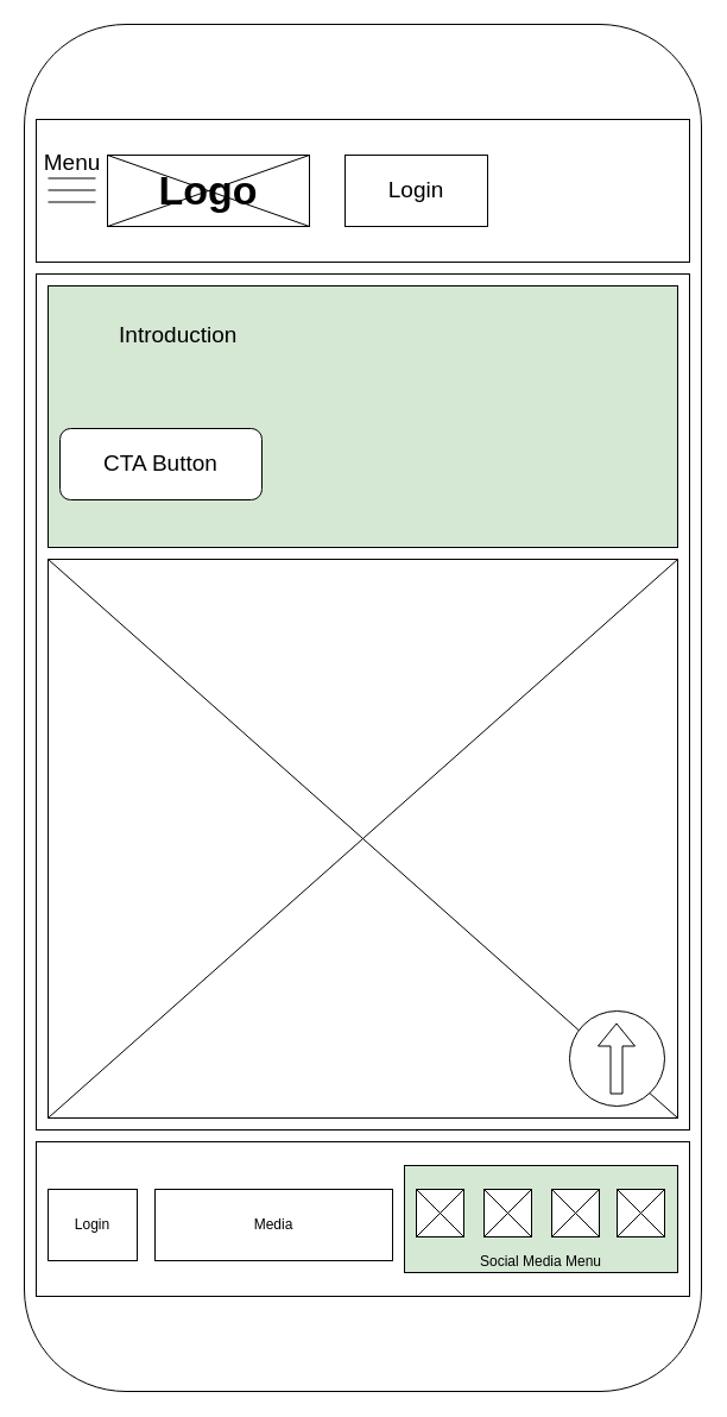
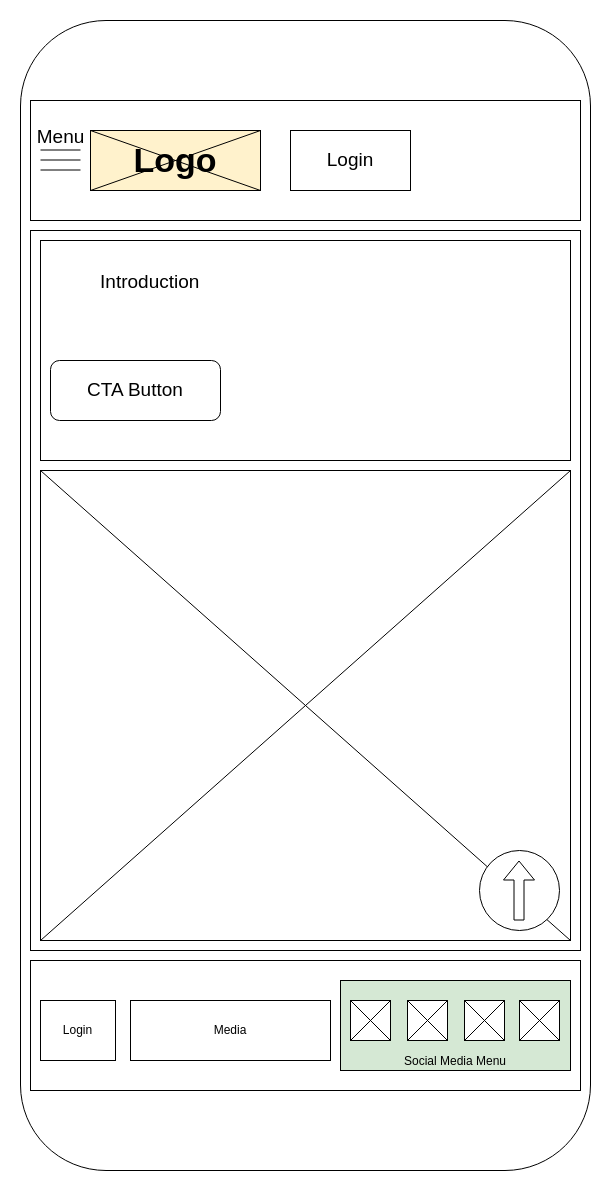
- <mxCell id="4" value="&lt;b&gt;&lt;font style=&quot;font-size: 34px;&quot;&gt;Logo&lt;/font&gt;&lt;/b&gt;" style="rounded=0;whiteSpace=wrap;html=1;" parent="1" vertex="1"><mxGeometry x="90" y="130" width="170" height="60" as="geometry" /></mxCell>
+ <mxCell id="4" value="&lt;b&gt;&lt;font style=&quot;font-size: 34px;&quot;&gt;Logo&lt;/font&gt;&lt;/b&gt;" style="rounded=0;whiteSpace=wrap;html=1;fillColor=#fff2cc;" parent="1" vertex="1"><mxGeometry x="90" y="130" width="170" height="60" as="geometry" /></mxCell>
- <mxCell id="14" value="&lt;div style=&quot;text-align: right;&quot;&gt;&lt;span style=&quot;background-color: initial;&quot;&gt;&amp;nbsp; &amp;nbsp; &amp;nbsp; &amp;nbsp; &amp;nbsp; &amp;nbsp;Introduction&lt;/span&gt;&lt;/div&gt;&lt;br&gt;&lt;br&gt;&lt;br&gt;&lt;br&gt;&lt;br&gt;&lt;div style=&quot;text-align: center;&quot;&gt;&lt;br&gt;&lt;/div&gt;" style="rounded=0;whiteSpace=wrap;html=1;fontSize=19;align=left;fillColor=#d5e8d4;" parent="1" vertex="1"><mxGeometry x="40" y="240" width="530" height="220" as="geometry" /></mxCell>
+ <mxCell id="14" value="&lt;div style=&quot;text-align: right;&quot;&gt;&lt;span style=&quot;background-color: initial;&quot;&gt;&amp;nbsp; &amp;nbsp; &amp;nbsp; &amp;nbsp; &amp;nbsp; &amp;nbsp;Introduction&lt;/span&gt;&lt;/div&gt;&lt;br&gt;&lt;br&gt;&lt;br&gt;&lt;br&gt;&lt;br&gt;&lt;div style=&quot;text-align: center;&quot;&gt;&lt;br&gt;&lt;/div&gt;" style="rounded=0;whiteSpace=wrap;html=1;fontSize=19;align=left;" parent="1" vertex="1"><mxGeometry x="40" y="240" width="530" height="220" as="geometry" /></mxCell>
